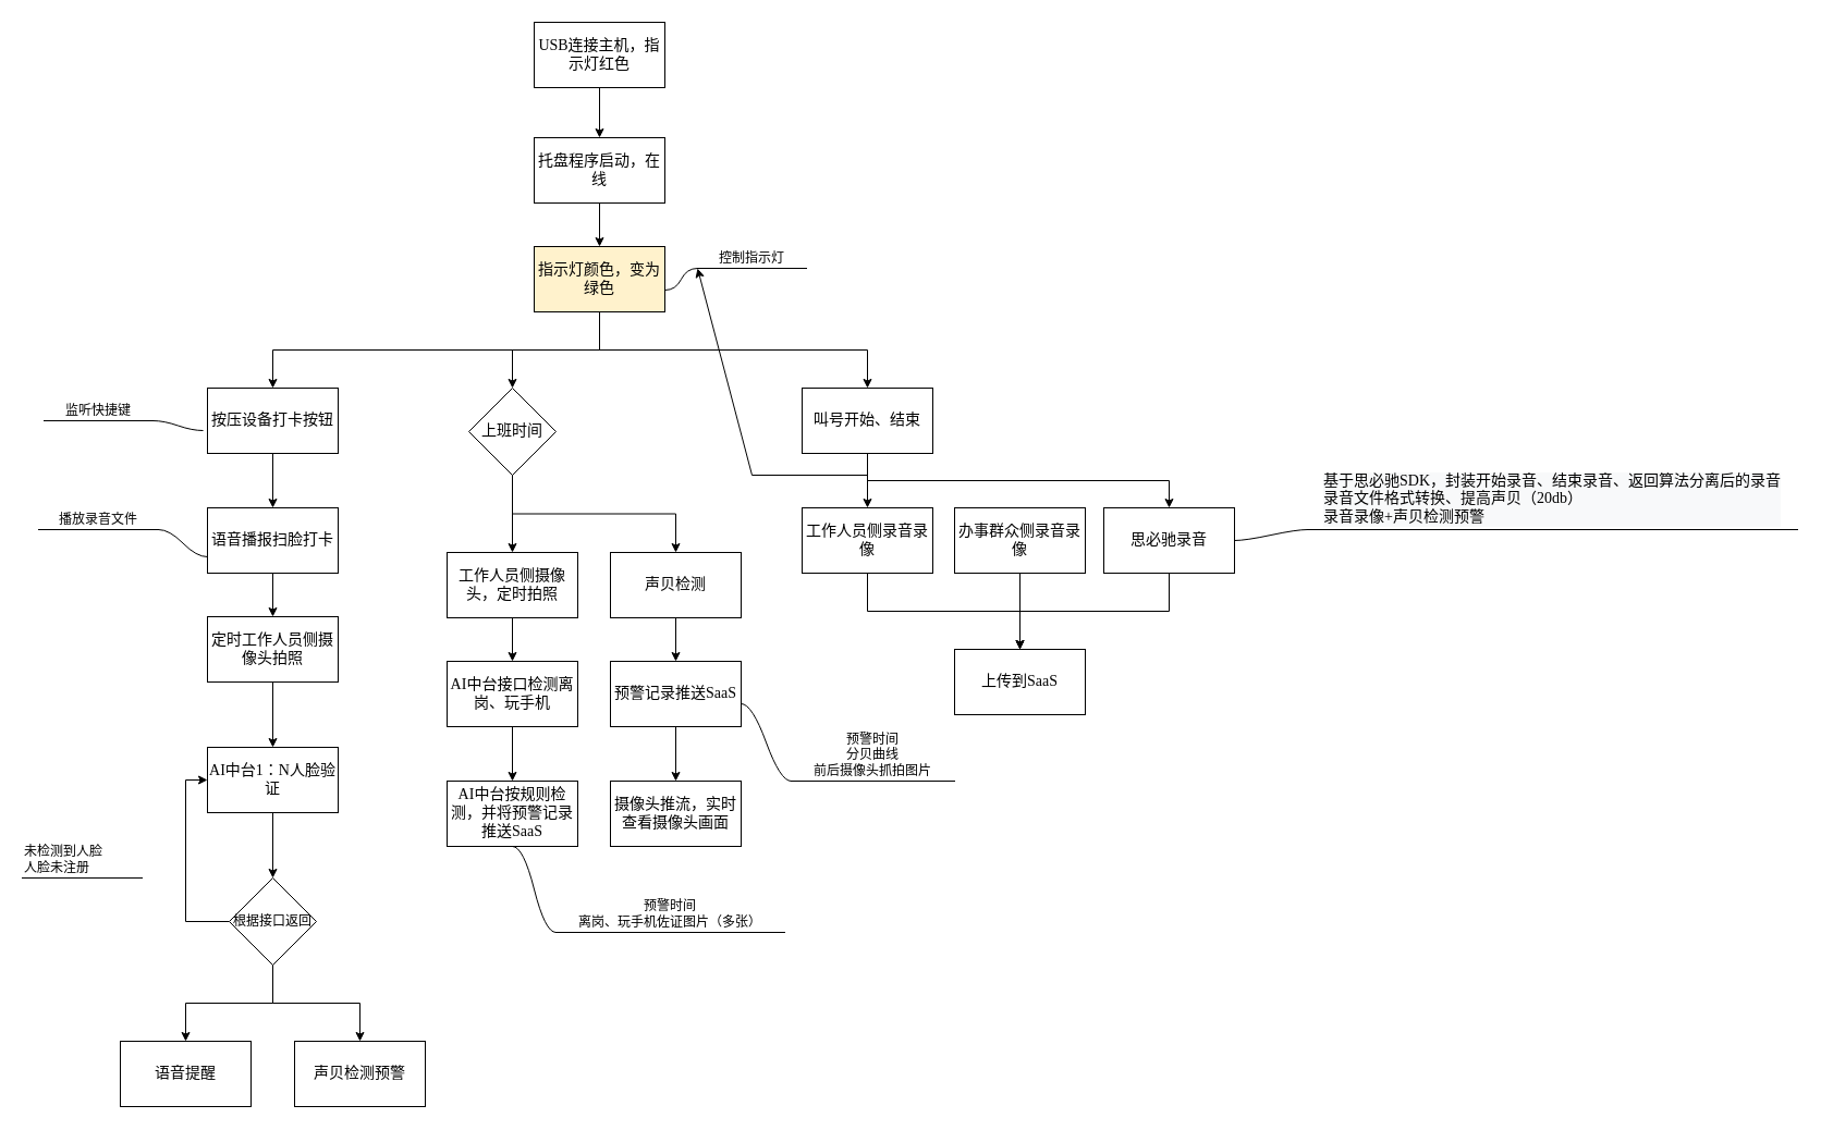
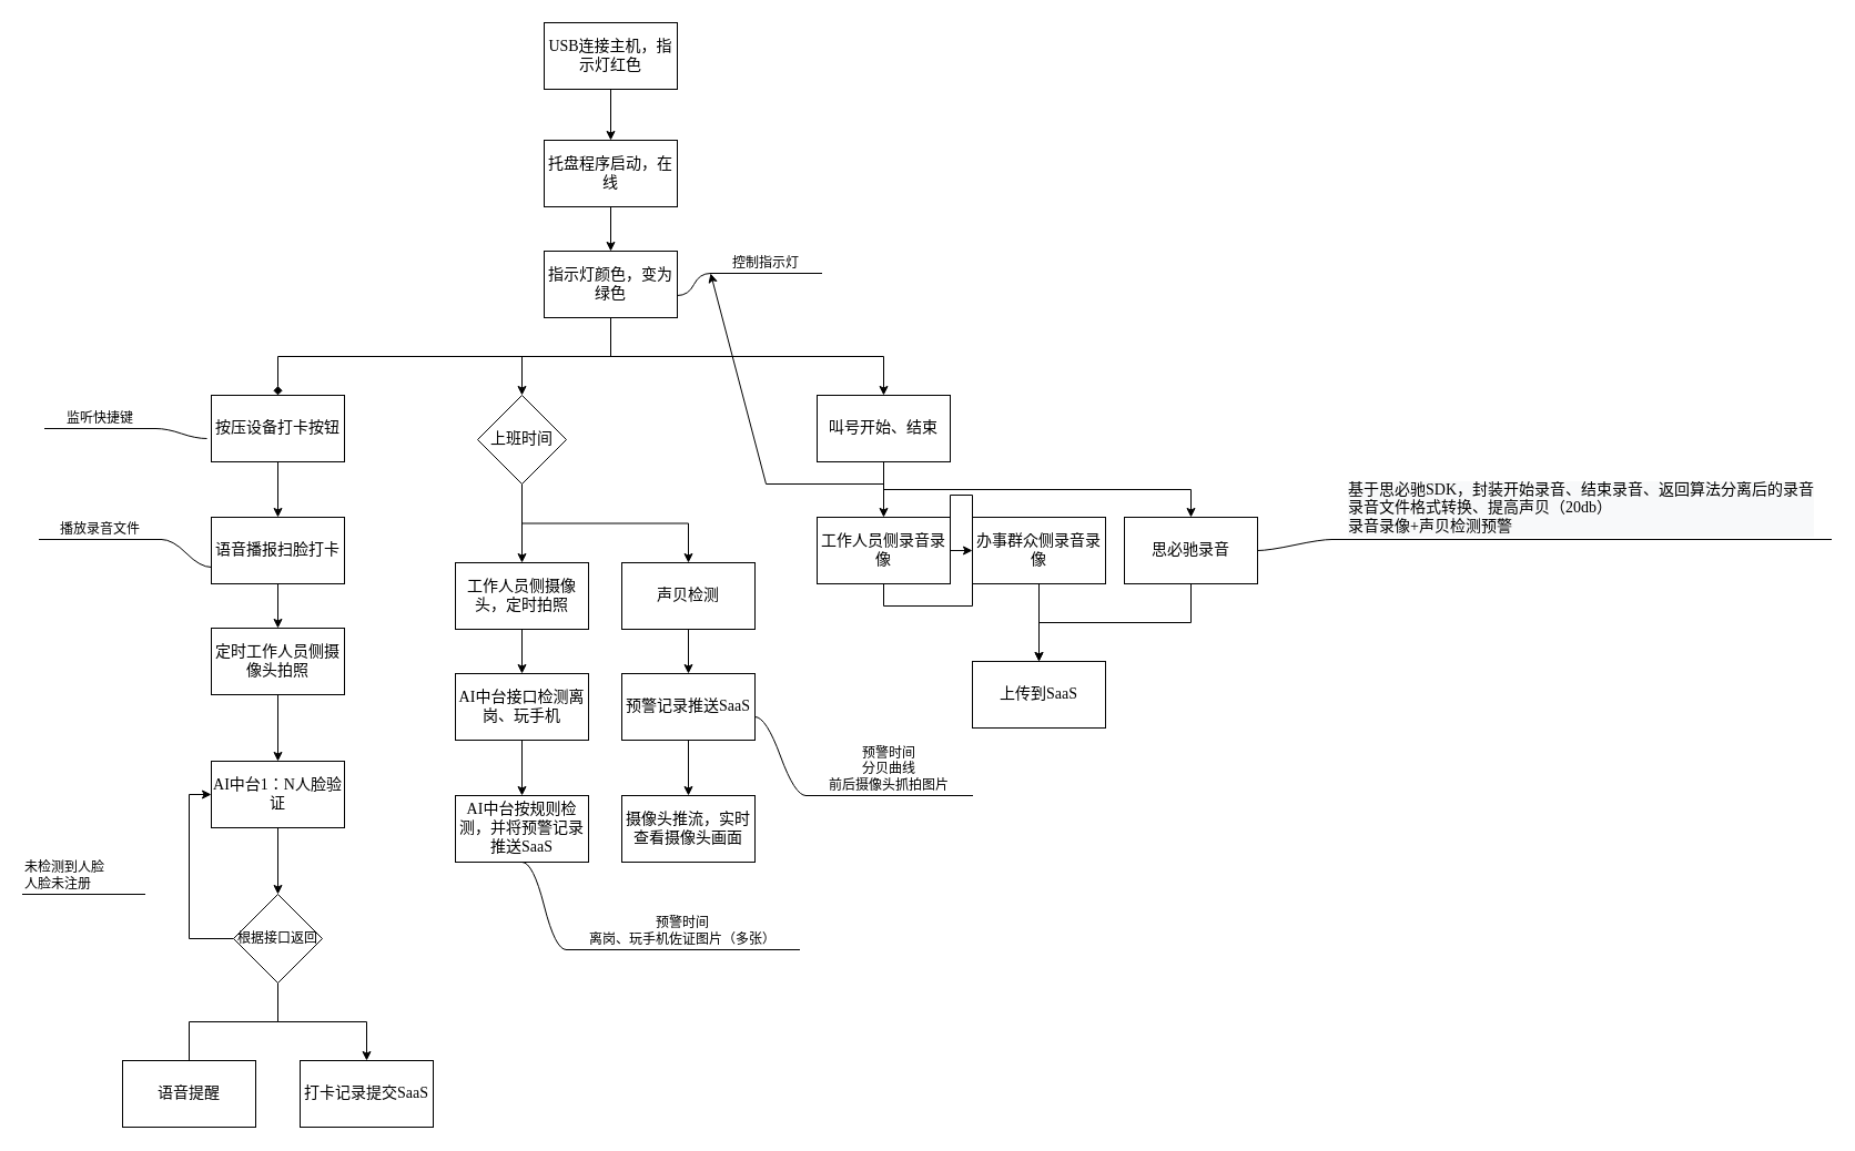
- <mxCell id="9" value="指示灯颜色，变为绿色" style="rounded=0;whiteSpace=wrap;html=1;fontFamily=阿里巴巴普惠体;fontSize=14;fillColor=#fff2cc;" vertex="1" parent="1"><mxGeometry x="490" y="226" width="120" height="60" as="geometry" /></mxCell>
+ <mxCell id="9" value="指示灯颜色，变为绿色" style="rounded=0;whiteSpace=wrap;html=1;fontFamily=阿里巴巴普惠体;fontSize=14;" vertex="1" parent="1"><mxGeometry x="490" y="226" width="120" height="60" as="geometry" /></mxCell>
- <mxCell id="6" style="edgeStyle=orthogonalEdgeStyle;rounded=0;orthogonalLoop=1;jettySize=auto;html=1;exitX=0.5;exitY=1;exitDx=0;exitDy=0;entryX=0.5;entryY=0;entryDx=0;entryDy=0;fontFamily=阿里巴巴普惠体;fontSize=14;" edge="1" parent="1" source="9" target="11"><mxGeometry relative="1" as="geometry" /></mxCell>
+ <mxCell id="6" style="edgeStyle=orthogonalEdgeStyle;rounded=0;orthogonalLoop=1;jettySize=auto;html=1;exitX=0.5;exitY=1;exitDx=0;exitDy=0;entryX=0.5;entryY=0;entryDx=0;entryDy=0;fontFamily=阿里巴巴普惠体;fontSize=14;endArrow=diamond;" edge="1" parent="1" source="9" target="11"><mxGeometry relative="1" as="geometry" /></mxCell>
- <mxCell id="27" style="edgeStyle=orthogonalEdgeStyle;rounded=0;orthogonalLoop=1;jettySize=auto;html=1;exitX=0.5;exitY=1;exitDx=0;exitDy=0;entryX=0.5;entryY=0;entryDx=0;entryDy=0;fontFamily=阿里巴巴普惠体;fontSize=14;" edge="1" parent="1" source="28" target="29"><mxGeometry relative="1" as="geometry" /></mxCell>
+ <mxCell id="27" style="edgeStyle=orthogonalEdgeStyle;rounded=0;orthogonalLoop=1;jettySize=auto;html=1;exitX=0.5;exitY=1;exitDx=0;exitDy=0;fontFamily=阿里巴巴普惠体;fontSize=14;" edge="1" parent="1" source="28" target="33"><mxGeometry relative="1" as="geometry" /></mxCell>
- <mxCell id="48" style="edgeStyle=orthogonalEdgeStyle;rounded=0;orthogonalLoop=1;jettySize=auto;html=1;exitX=0.5;exitY=1;exitDx=0;exitDy=0;entryX=0.5;entryY=0;entryDx=0;entryDy=0;" edge="1" parent="1" source="51" target="18"><mxGeometry relative="1" as="geometry" /></mxCell>
+ <mxCell id="48" style="edgeStyle=orthogonalEdgeStyle;rounded=0;orthogonalLoop=1;jettySize=auto;html=1;exitX=0.5;exitY=1;exitDx=0;exitDy=0;entryX=0.5;entryY=0;entryDx=0;entryDy=0;endArrow=none;" edge="1" parent="1" source="51" target="18"><mxGeometry relative="1" as="geometry" /></mxCell>
- <mxCell id="53" value="声贝检测预警" style="rounded=0;whiteSpace=wrap;html=1;fontFamily=阿里巴巴普惠体;fontSize=14;" vertex="1" parent="1"><mxGeometry x="270" y="956" width="120" height="60" as="geometry" /></mxCell>
+ <mxCell id="53" value="打卡记录提交SaaS" style="rounded=0;whiteSpace=wrap;html=1;fontFamily=阿里巴巴普惠体;fontSize=14;" vertex="1" parent="1"><mxGeometry x="270" y="956" width="120" height="60" as="geometry" /></mxCell>
